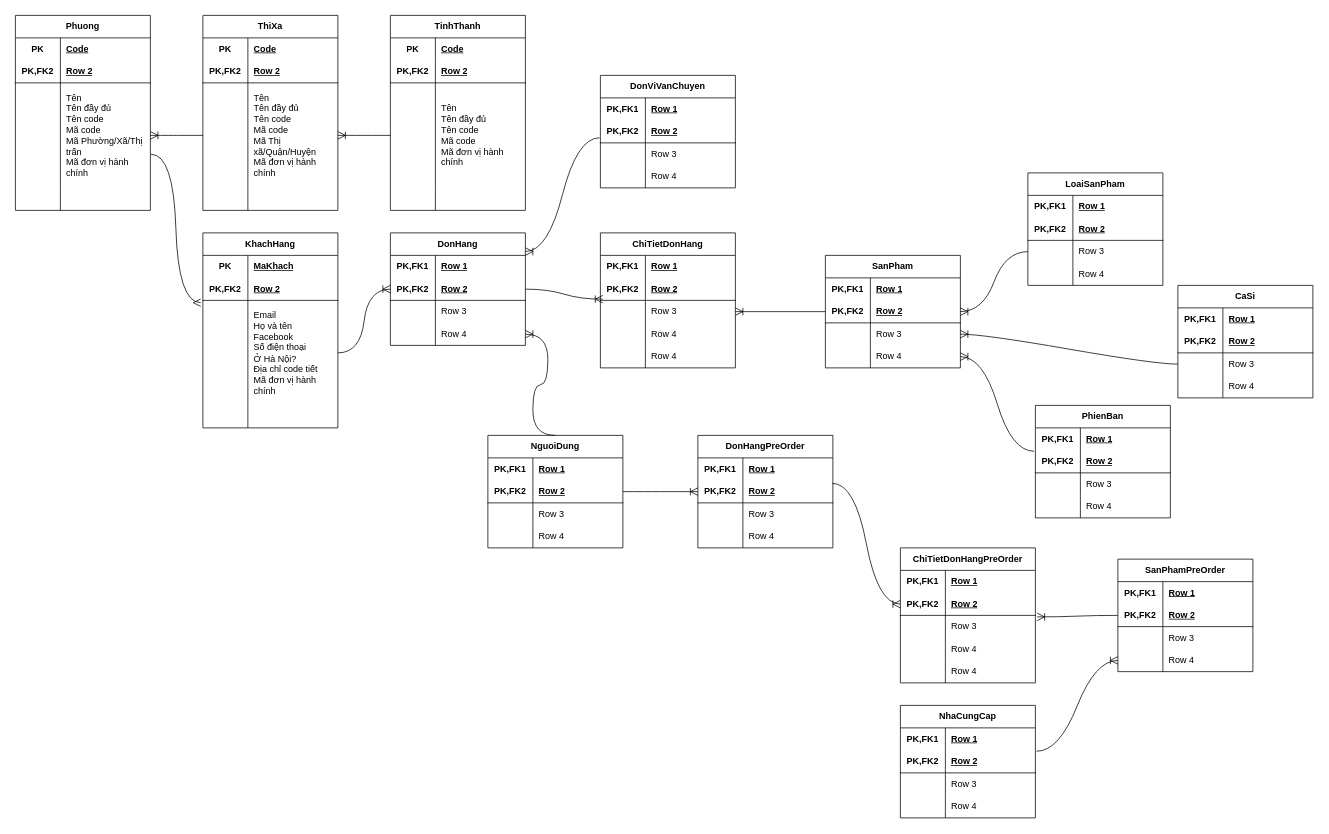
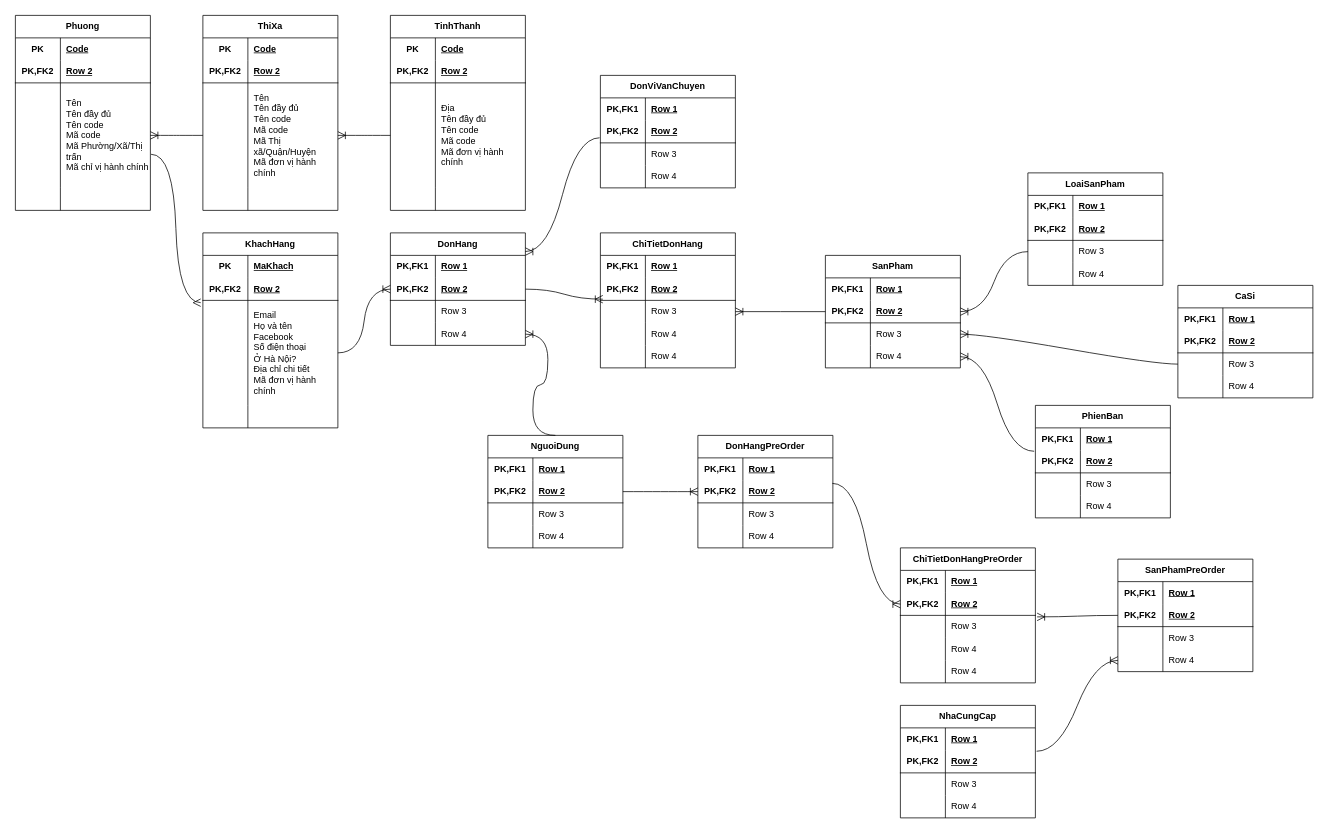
- <mxCell id="131" value="Tên&lt;br&gt;Tên đầy đủ&lt;br&gt;Tên code&lt;br&gt;Mã code&lt;br&gt;Mã Phường/Xã/Thị trấn&lt;br&gt;Mã đơn vị hành chính" style="shape=partialRectangle;connectable=0;fillColor=none;top=0;left=0;bottom=0;right=0;align=left;spacingLeft=6;overflow=hidden;html=1;whiteSpace=wrap;" parent="129" vertex="1"><mxGeometry x="60" width="120" height="140" as="geometry"><mxRectangle width="120" height="140" as="alternateBounds" /></mxGeometry></mxCell>
+ <mxCell id="131" value="Tên&lt;br&gt;Tên đầy đủ&lt;br&gt;Tên code&lt;br&gt;Mã code&lt;br&gt;Mã Phường/Xã/Thị trấn&lt;br&gt;Mã chỉ vị hành chính" style="shape=partialRectangle;connectable=0;fillColor=none;top=0;left=0;bottom=0;right=0;align=left;spacingLeft=6;overflow=hidden;html=1;whiteSpace=wrap;" parent="129" vertex="1"><mxGeometry x="60" width="120" height="140" as="geometry"><mxRectangle width="120" height="140" as="alternateBounds" /></mxGeometry></mxCell>
- <mxCell id="157" value="Tên&lt;br&gt;Tên đầy đủ&lt;br&gt;Tên code&lt;br&gt;Mã code&lt;br&gt;Mã đơn vị hành chính&lt;br&gt;" style="shape=partialRectangle;connectable=0;fillColor=none;top=0;left=0;bottom=0;right=0;align=left;spacingLeft=6;overflow=hidden;html=1;whiteSpace=wrap;" parent="155" vertex="1"><mxGeometry x="60" width="120" height="140" as="geometry"><mxRectangle width="120" height="140" as="alternateBounds" /></mxGeometry></mxCell>
+ <mxCell id="157" value="Địa&lt;br&gt;Tên đầy đủ&lt;br&gt;Tên code&lt;br&gt;Mã code&lt;br&gt;Mã đơn vị hành chính&lt;br&gt;" style="shape=partialRectangle;connectable=0;fillColor=none;top=0;left=0;bottom=0;right=0;align=left;spacingLeft=6;overflow=hidden;html=1;whiteSpace=wrap;" parent="155" vertex="1"><mxGeometry x="60" width="120" height="140" as="geometry"><mxRectangle width="120" height="140" as="alternateBounds" /></mxGeometry></mxCell>
- <mxCell id="11" value="Email&lt;br&gt;Họ và tên&lt;br&gt;Facebook&lt;br&gt;Số điện thoại&lt;br&gt;Ở Hà Nội?&lt;br&gt;Địa chỉ code tiết&lt;br&gt;Mã đơn vị hành chính" style="shape=partialRectangle;connectable=0;fillColor=none;top=0;left=0;bottom=0;right=0;align=left;spacingLeft=6;overflow=hidden;html=1;whiteSpace=wrap;" parent="9" vertex="1"><mxGeometry x="60" width="120" height="140" as="geometry"><mxRectangle width="120" height="140" as="alternateBounds" /></mxGeometry></mxCell>
+ <mxCell id="11" value="Email&lt;br&gt;Họ và tên&lt;br&gt;Facebook&lt;br&gt;Số điện thoại&lt;br&gt;Ở Hà Nội?&lt;br&gt;Địa chỉ chi tiết&lt;br&gt;Mã đơn vị hành chính" style="shape=partialRectangle;connectable=0;fillColor=none;top=0;left=0;bottom=0;right=0;align=left;spacingLeft=6;overflow=hidden;html=1;whiteSpace=wrap;" parent="9" vertex="1"><mxGeometry x="60" width="120" height="140" as="geometry"><mxRectangle width="120" height="140" as="alternateBounds" /></mxGeometry></mxCell>
